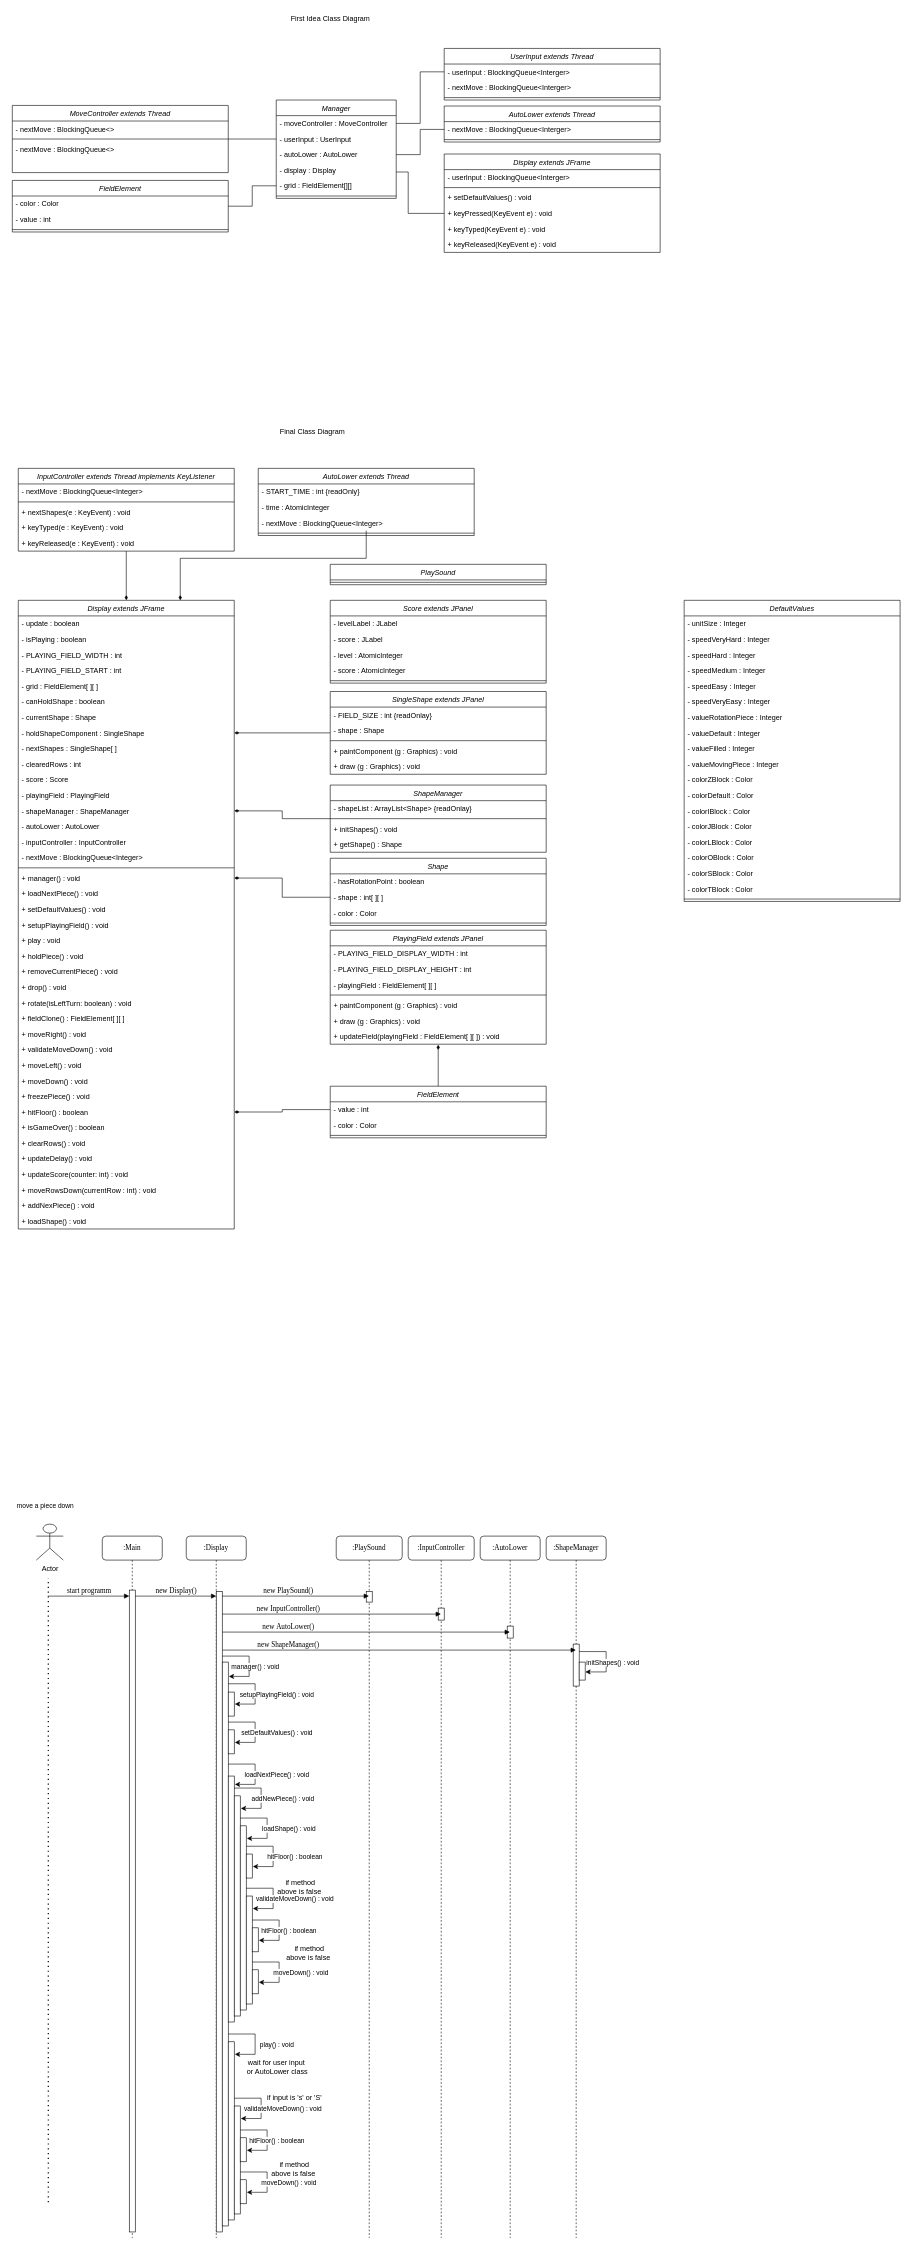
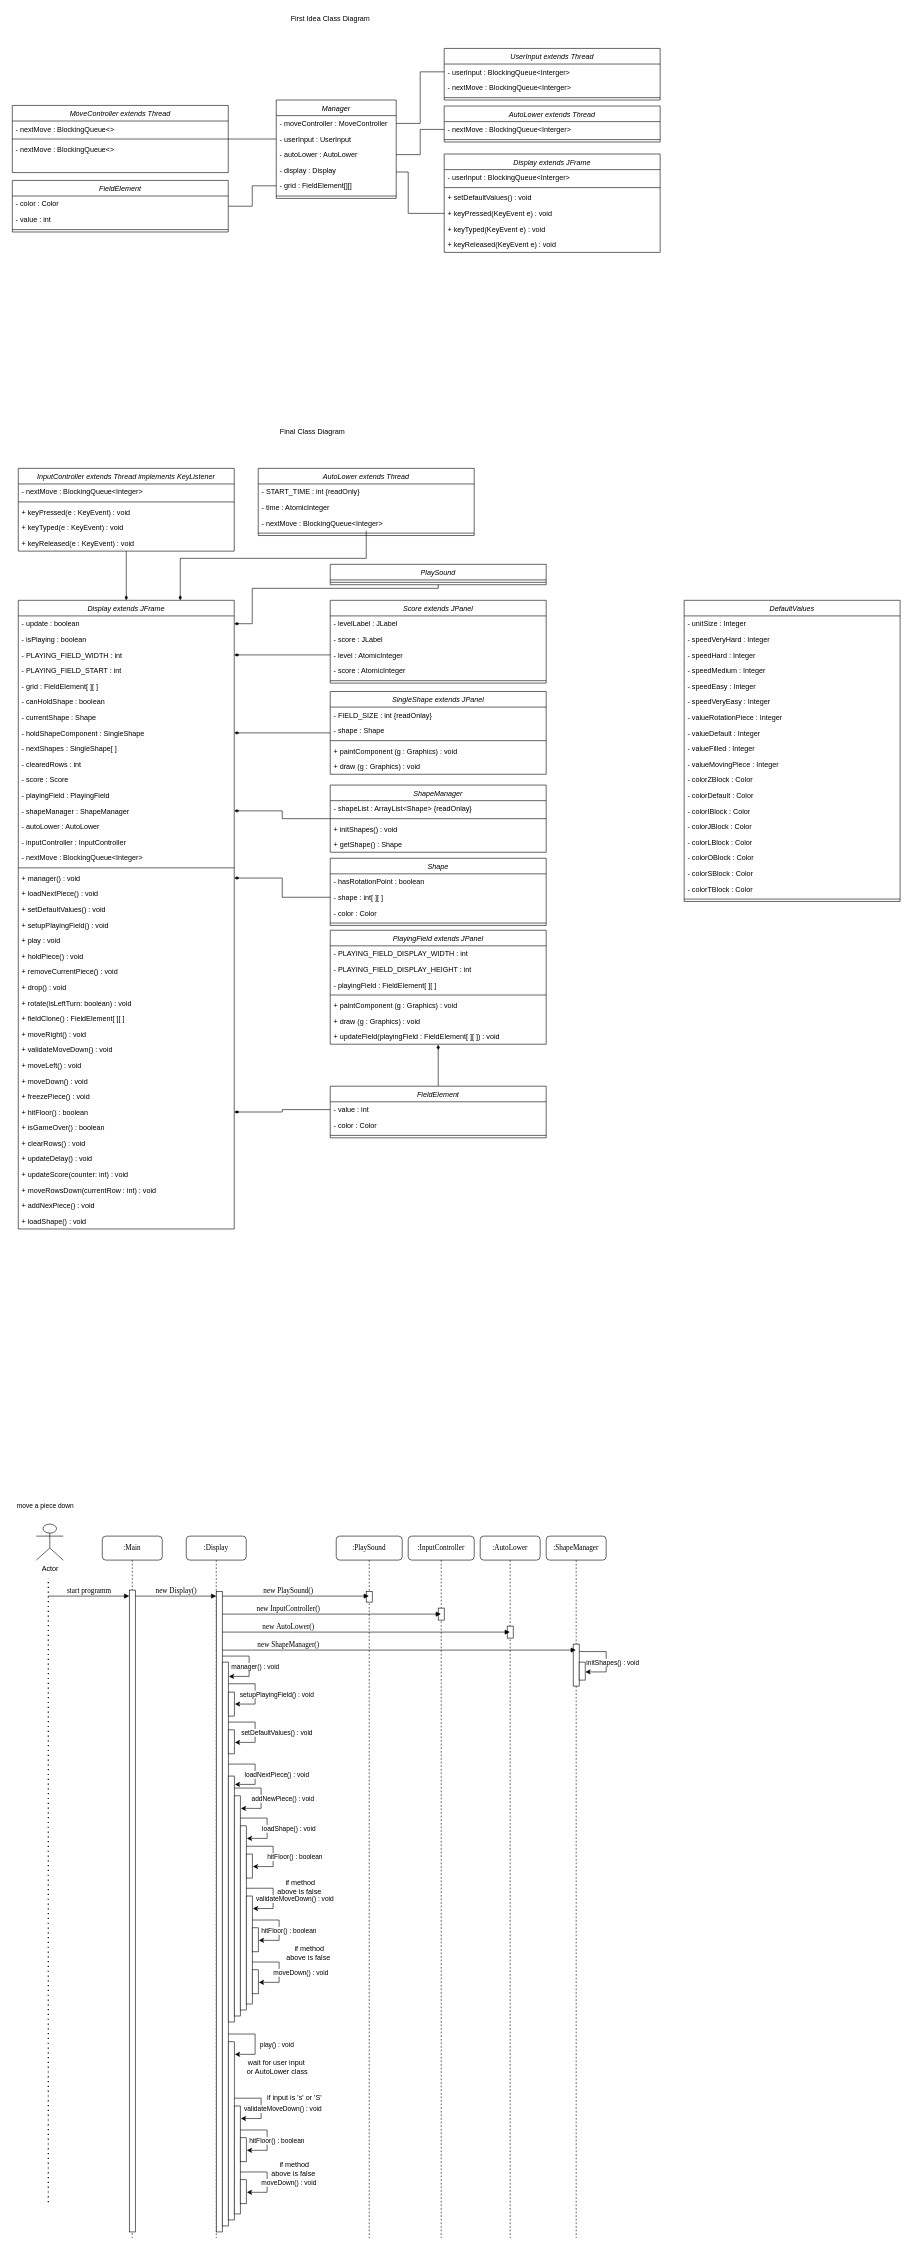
- <mxCell id="133" value="+ nextShapes(e : KeyEvent) : void" style="text;align=left;verticalAlign=top;spacingLeft=4;spacingRight=4;overflow=hidden;rotatable=0;points=[[0,0.5],[1,0.5]];portConstraint=eastwest;rounded=0;shadow=0;html=0;" parent="130" vertex="1"><mxGeometry y="60" width="360" height="26" as="geometry" /></mxCell>
+ <mxCell id="133" value="+ keyPressed(e : KeyEvent) : void" style="text;align=left;verticalAlign=top;spacingLeft=4;spacingRight=4;overflow=hidden;rotatable=0;points=[[0,0.5],[1,0.5]];portConstraint=eastwest;rounded=0;shadow=0;html=0;" parent="130" vertex="1"><mxGeometry y="60" width="360" height="26" as="geometry" /></mxCell>
+ <mxCell id="152" style="edgeStyle=orthogonalEdgeStyle;rounded=0;orthogonalLoop=1;jettySize=auto;html=1;entryX=1;entryY=0.5;entryDx=0;entryDy=0;endArrow=diamondThin;endFill=1;" parent="1" source="153" target="37" edge="1"><mxGeometry relative="1" as="geometry"><Array as="points"><mxPoint x="730" y="980" /><mxPoint x="420" y="980" /><mxPoint x="420" y="1039" /></Array></mxGeometry></mxCell>
+ <mxCell id="103" style="edgeStyle=orthogonalEdgeStyle;rounded=0;orthogonalLoop=1;jettySize=auto;html=1;entryX=1;entryY=0.5;entryDx=0;entryDy=0;endArrow=diamondThin;endFill=1;" parent="1" source="100" target="39" edge="1"><mxGeometry relative="1" as="geometry" /></mxCell>
